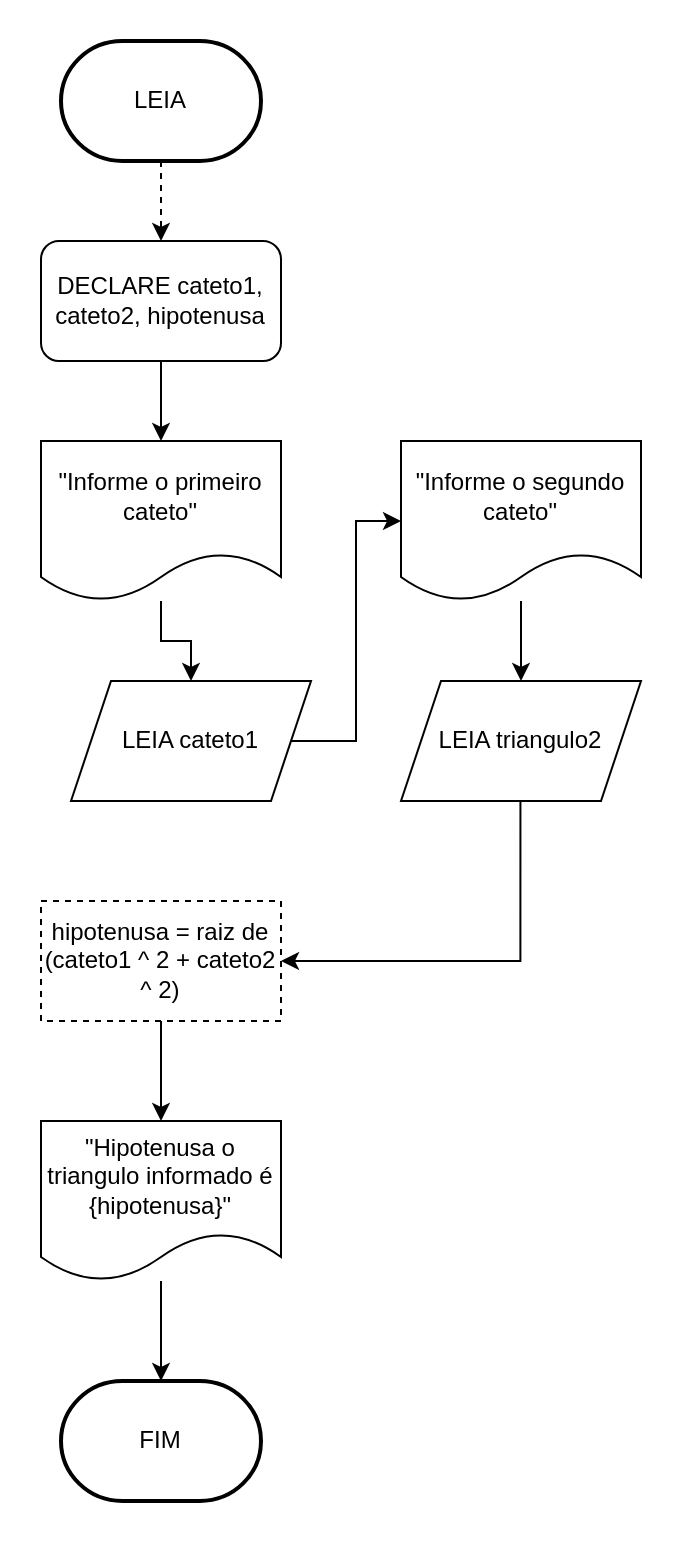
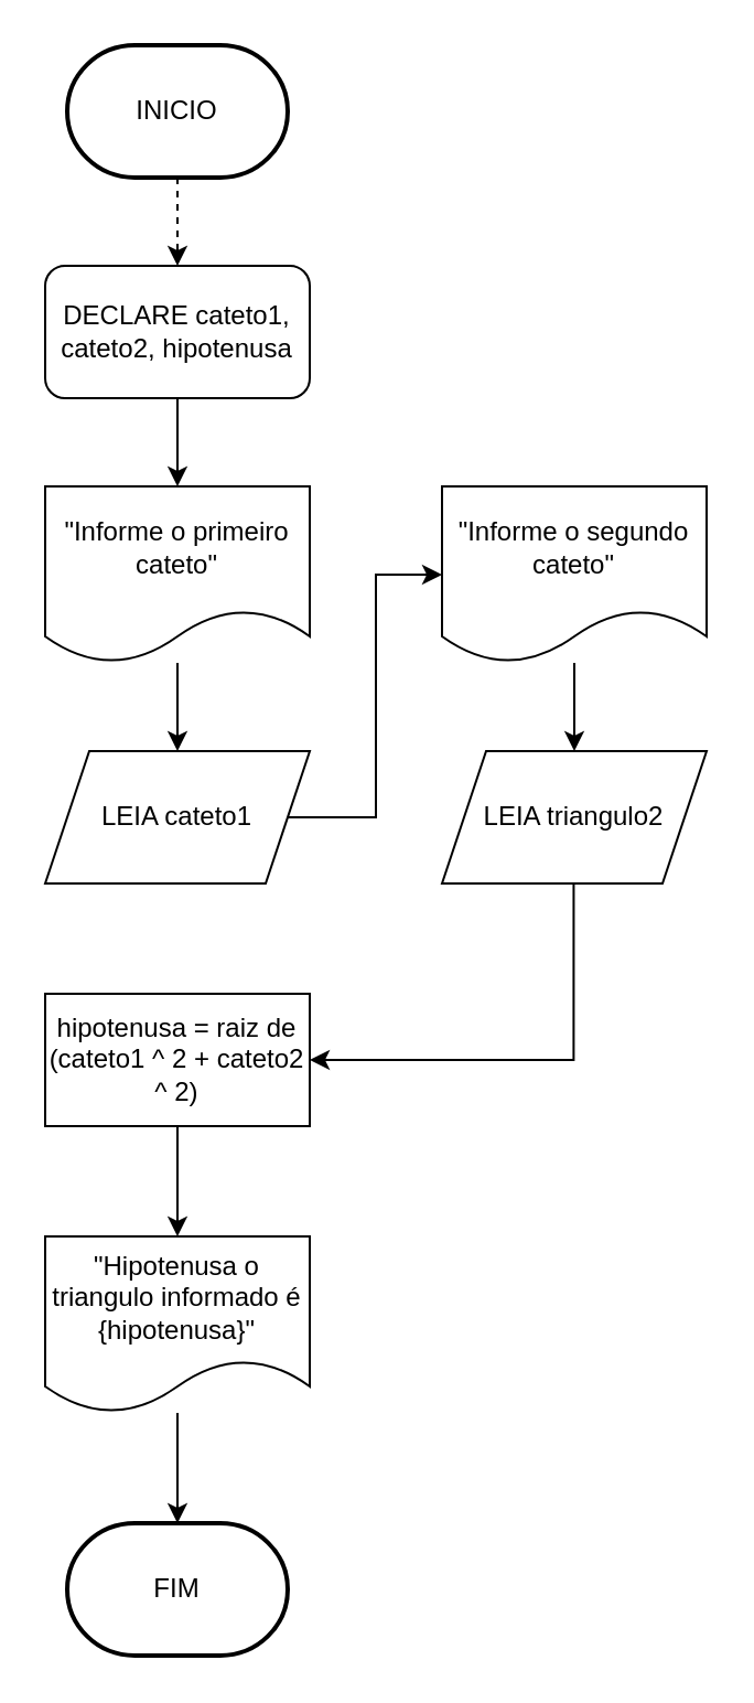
- <mxCell id="4" value="LEIA" style="strokeWidth=2;html=1;shape=mxgraph.flowchart.terminator;whiteSpace=wrap;" vertex="1" parent="1"><mxGeometry x="30" y="20" width="100" height="60" as="geometry" /></mxCell>
+ <mxCell id="4" value="INICIO" style="strokeWidth=2;html=1;shape=mxgraph.flowchart.terminator;whiteSpace=wrap;" vertex="1" parent="1"><mxGeometry x="30" y="20" width="100" height="60" as="geometry" /></mxCell>
- <mxCell id="10" value="LEIA cateto1" style="shape=parallelogram;perimeter=parallelogramPerimeter;whiteSpace=wrap;html=1;fixedSize=1;" vertex="1" parent="1"><mxGeometry x="35" y="340" width="120" height="60" as="geometry" /></mxCell>
+ <mxCell id="10" value="LEIA cateto1" style="shape=parallelogram;perimeter=parallelogramPerimeter;whiteSpace=wrap;html=1;fixedSize=1;" vertex="1" parent="1"><mxGeometry x="20" y="340" width="120" height="60" as="geometry" /></mxCell>
- <mxCell id="12" value="hipotenusa = raiz de (cateto1 ^ 2 + cateto2 ^ 2)" style="rounded=0;whiteSpace=wrap;html=1;dashed=1;" vertex="1" parent="1"><mxGeometry x="20" y="450" width="120" height="60" as="geometry" /></mxCell>
+ <mxCell id="12" value="hipotenusa = raiz de (cateto1 ^ 2 + cateto2 ^ 2)" style="rounded=0;whiteSpace=wrap;html=1;" vertex="1" parent="1"><mxGeometry x="20" y="450" width="120" height="60" as="geometry" /></mxCell>
